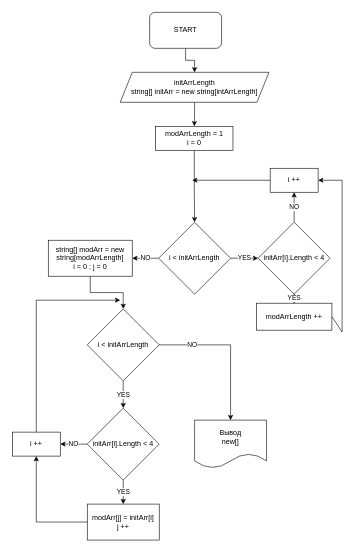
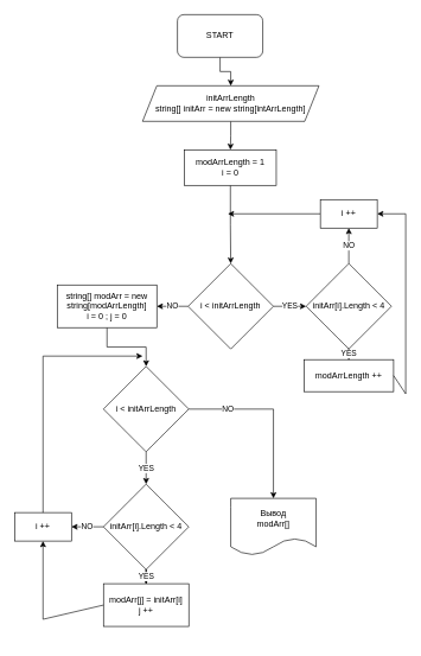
- <mxCell id="5" value="&lt;div&gt;&lt;div&gt;&lt;div&gt;modArrLength = 1&lt;/div&gt;&lt;div&gt;i = 0&lt;/div&gt;&lt;/div&gt;&lt;/div&gt;" style="rounded=0;whiteSpace=wrap;html=1;" vertex="1" parent="1"><mxGeometry x="259" y="210" width="129" height="40" as="geometry" /></mxCell>
+ <mxCell id="5" value="&lt;div&gt;&lt;div&gt;&lt;div&gt;modArrLength = 1&lt;/div&gt;&lt;div&gt;i = 0&lt;/div&gt;&lt;/div&gt;&lt;/div&gt;" style="rounded=0;whiteSpace=wrap;html=1;" vertex="1" parent="1"><mxGeometry x="259" y="210" width="129" height="50" as="geometry" /></mxCell>
- <mxCell id="32" value="Вывод&lt;div&gt;new[]&lt;/div&gt;" style="shape=document;whiteSpace=wrap;html=1;boundedLbl=1;rounded=0;" vertex="1" parent="1"><mxGeometry x="324" y="700" width="120" height="80" as="geometry" /></mxCell>
+ <mxCell id="32" value="Вывод&lt;div&gt;modArr[]&lt;/div&gt;" style="shape=document;whiteSpace=wrap;html=1;boundedLbl=1;rounded=0;" vertex="1" parent="1"><mxGeometry x="324" y="700" width="120" height="80" as="geometry" /></mxCell>
- <mxCell id="28" value="modArr[j] = initArr[i]&lt;div&gt;j ++&lt;/div&gt;" style="whiteSpace=wrap;html=1;rounded=0;" vertex="1" parent="1"><mxGeometry x="145" y="840" width="120" height="60" as="geometry" /></mxCell>
+ <mxCell id="28" value="modArr[j] = initArr[i]&lt;div&gt;j ++&lt;/div&gt;" style="whiteSpace=wrap;html=1;rounded=0;" vertex="1" parent="1"><mxGeometry x="145" y="820" width="120" height="60" as="geometry" /></mxCell>
